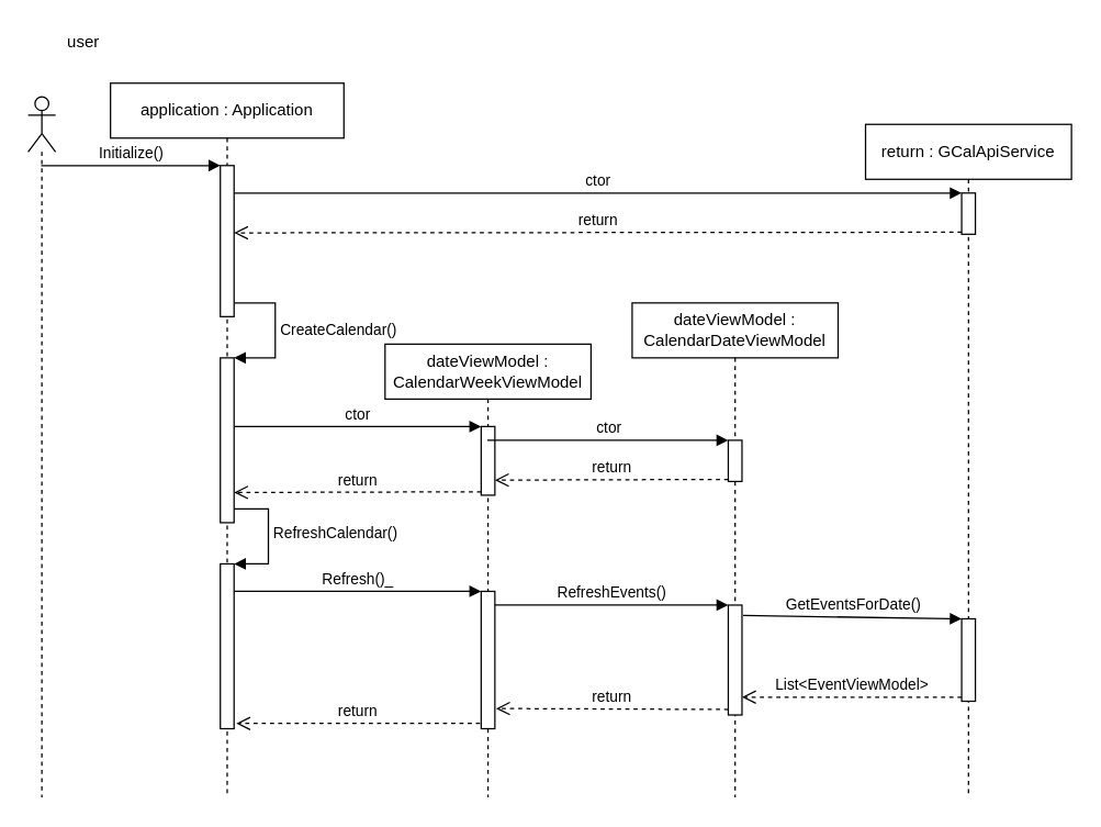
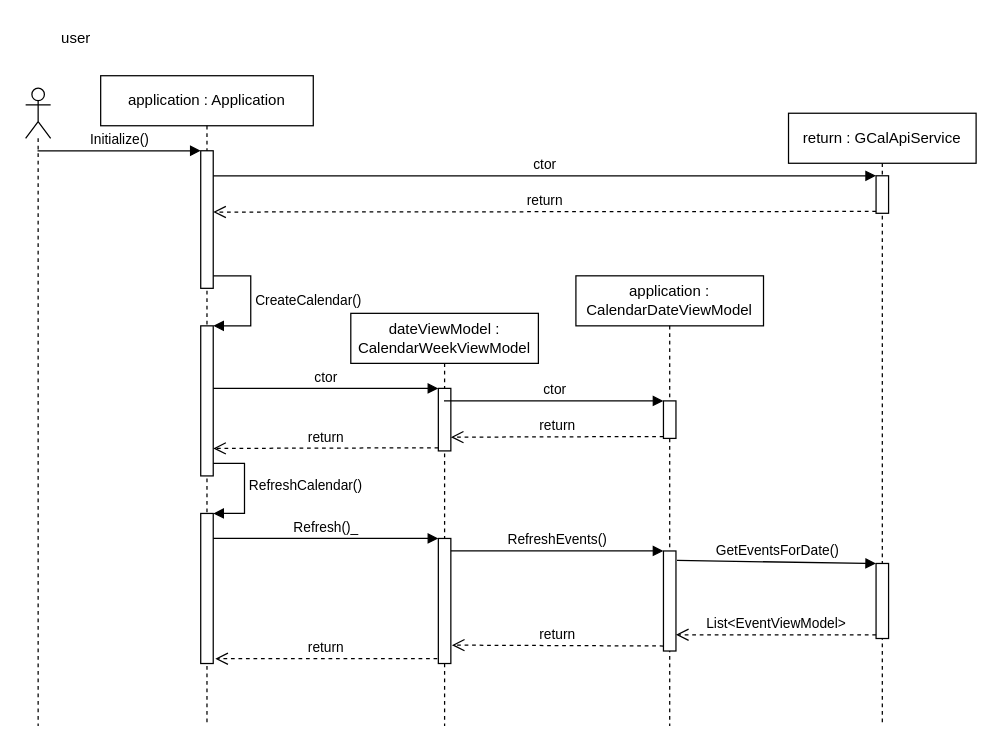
- <mxCell id="15" value="dateViewModel : CalendarDateViewModel" style="shape=umlLifeline;perimeter=lifelinePerimeter;whiteSpace=wrap;html=1;container=1;collapsible=0;recursiveResize=0;outlineConnect=0;" parent="1" vertex="1"><mxGeometry x="460" y="220" width="150" height="360" as="geometry" /></mxCell>
+ <mxCell id="15" value="application : CalendarDateViewModel" style="shape=umlLifeline;perimeter=lifelinePerimeter;whiteSpace=wrap;html=1;container=1;collapsible=0;recursiveResize=0;outlineConnect=0;" parent="1" vertex="1"><mxGeometry x="460" y="220" width="150" height="360" as="geometry" /></mxCell>
